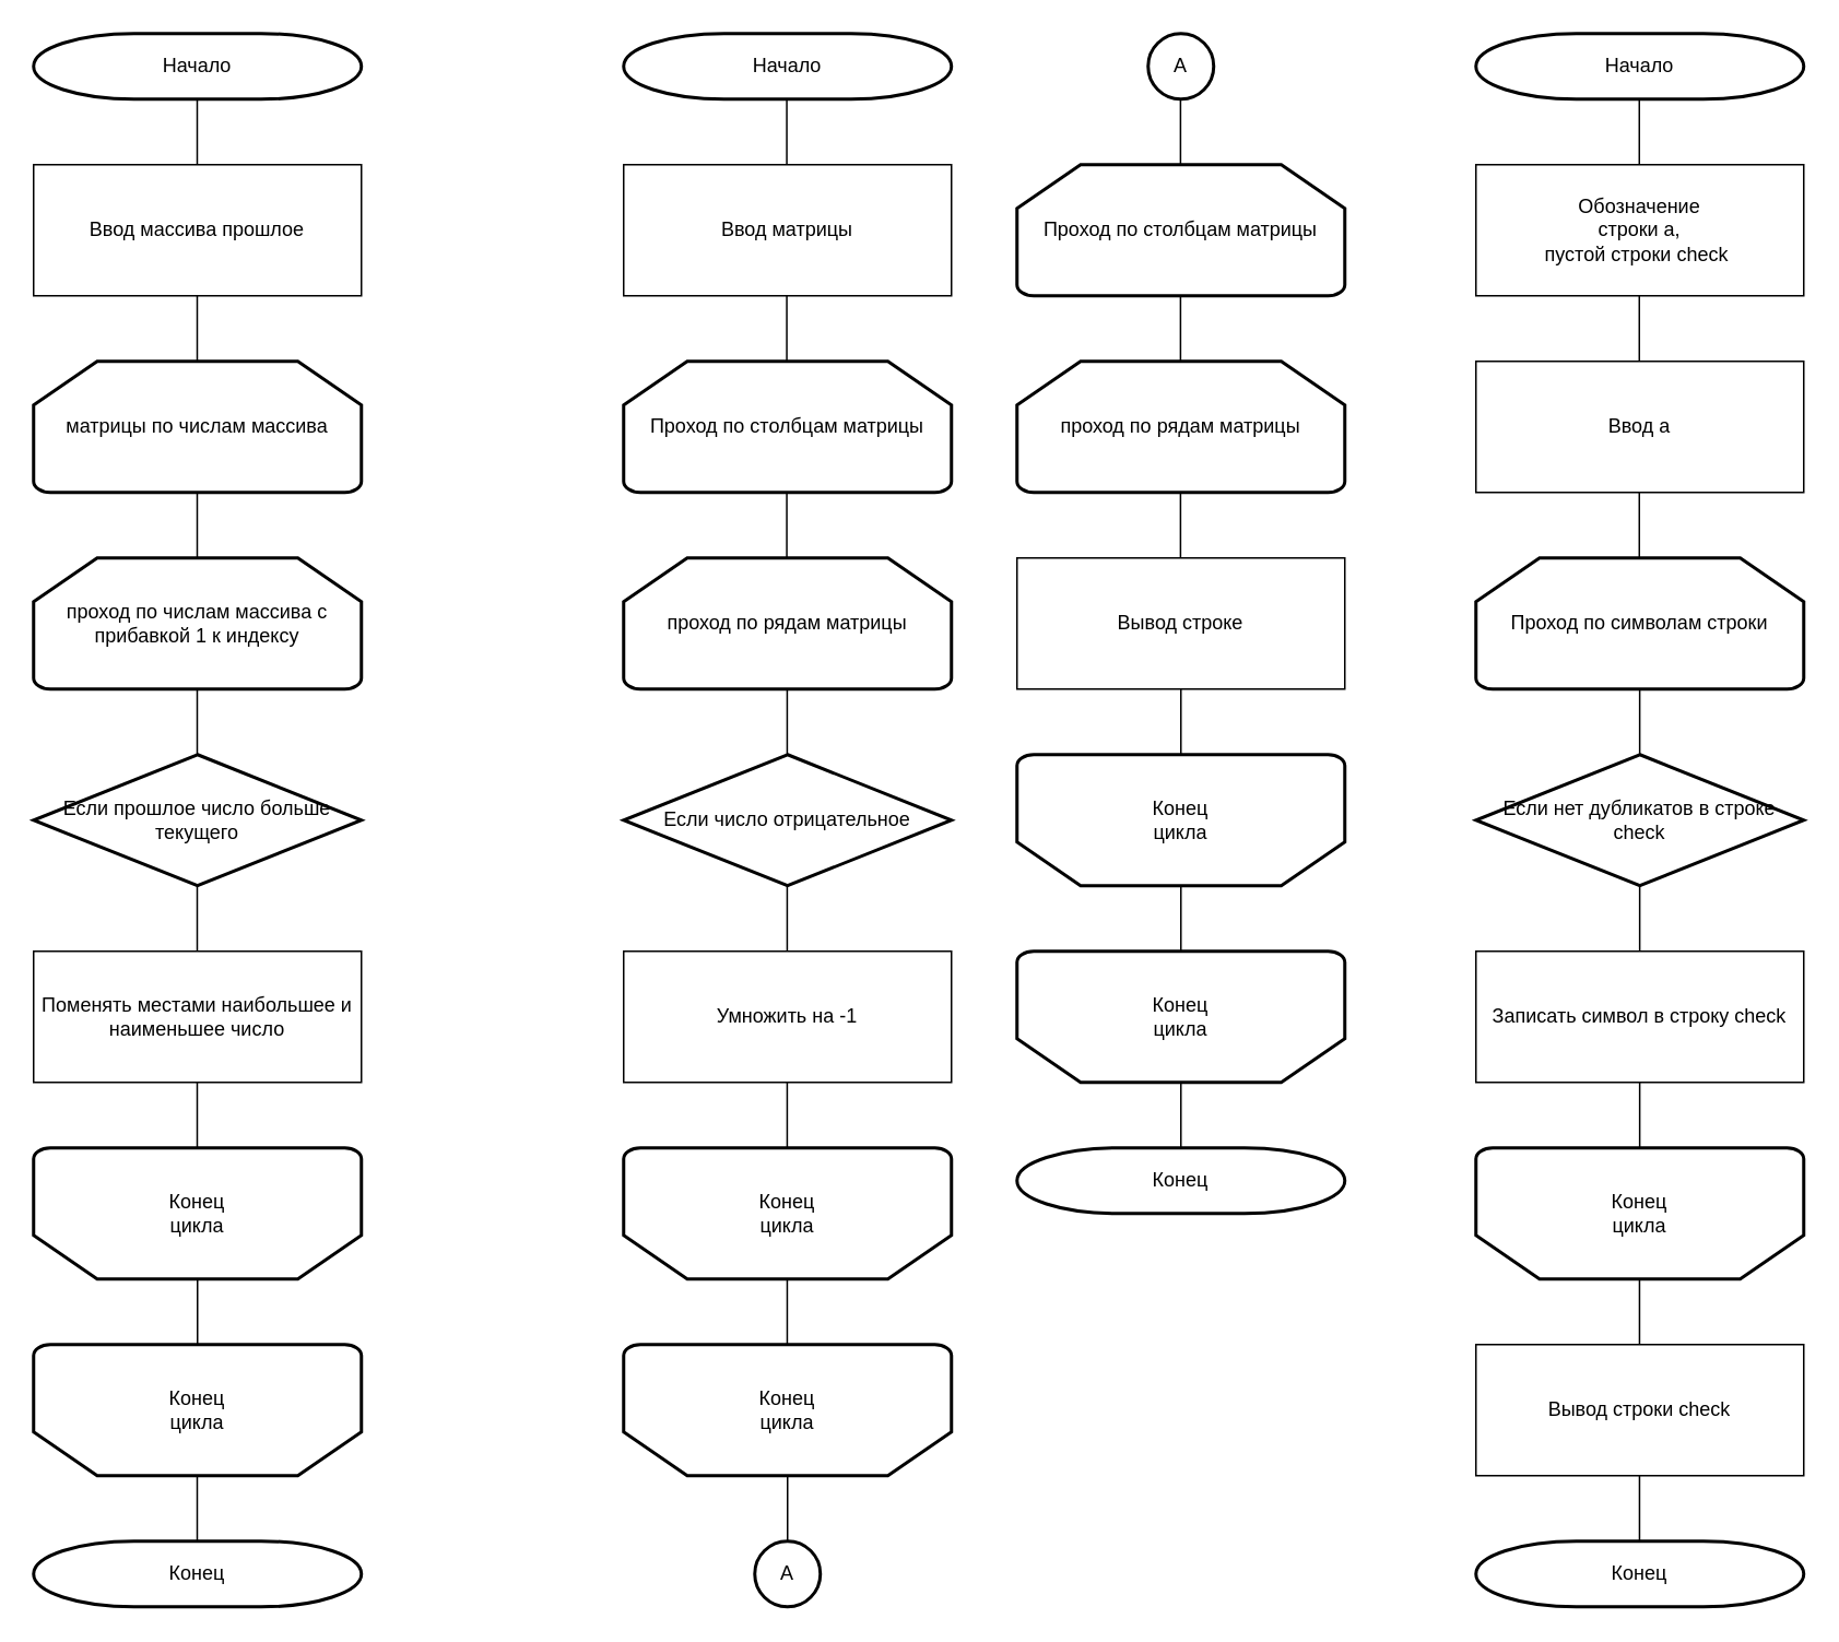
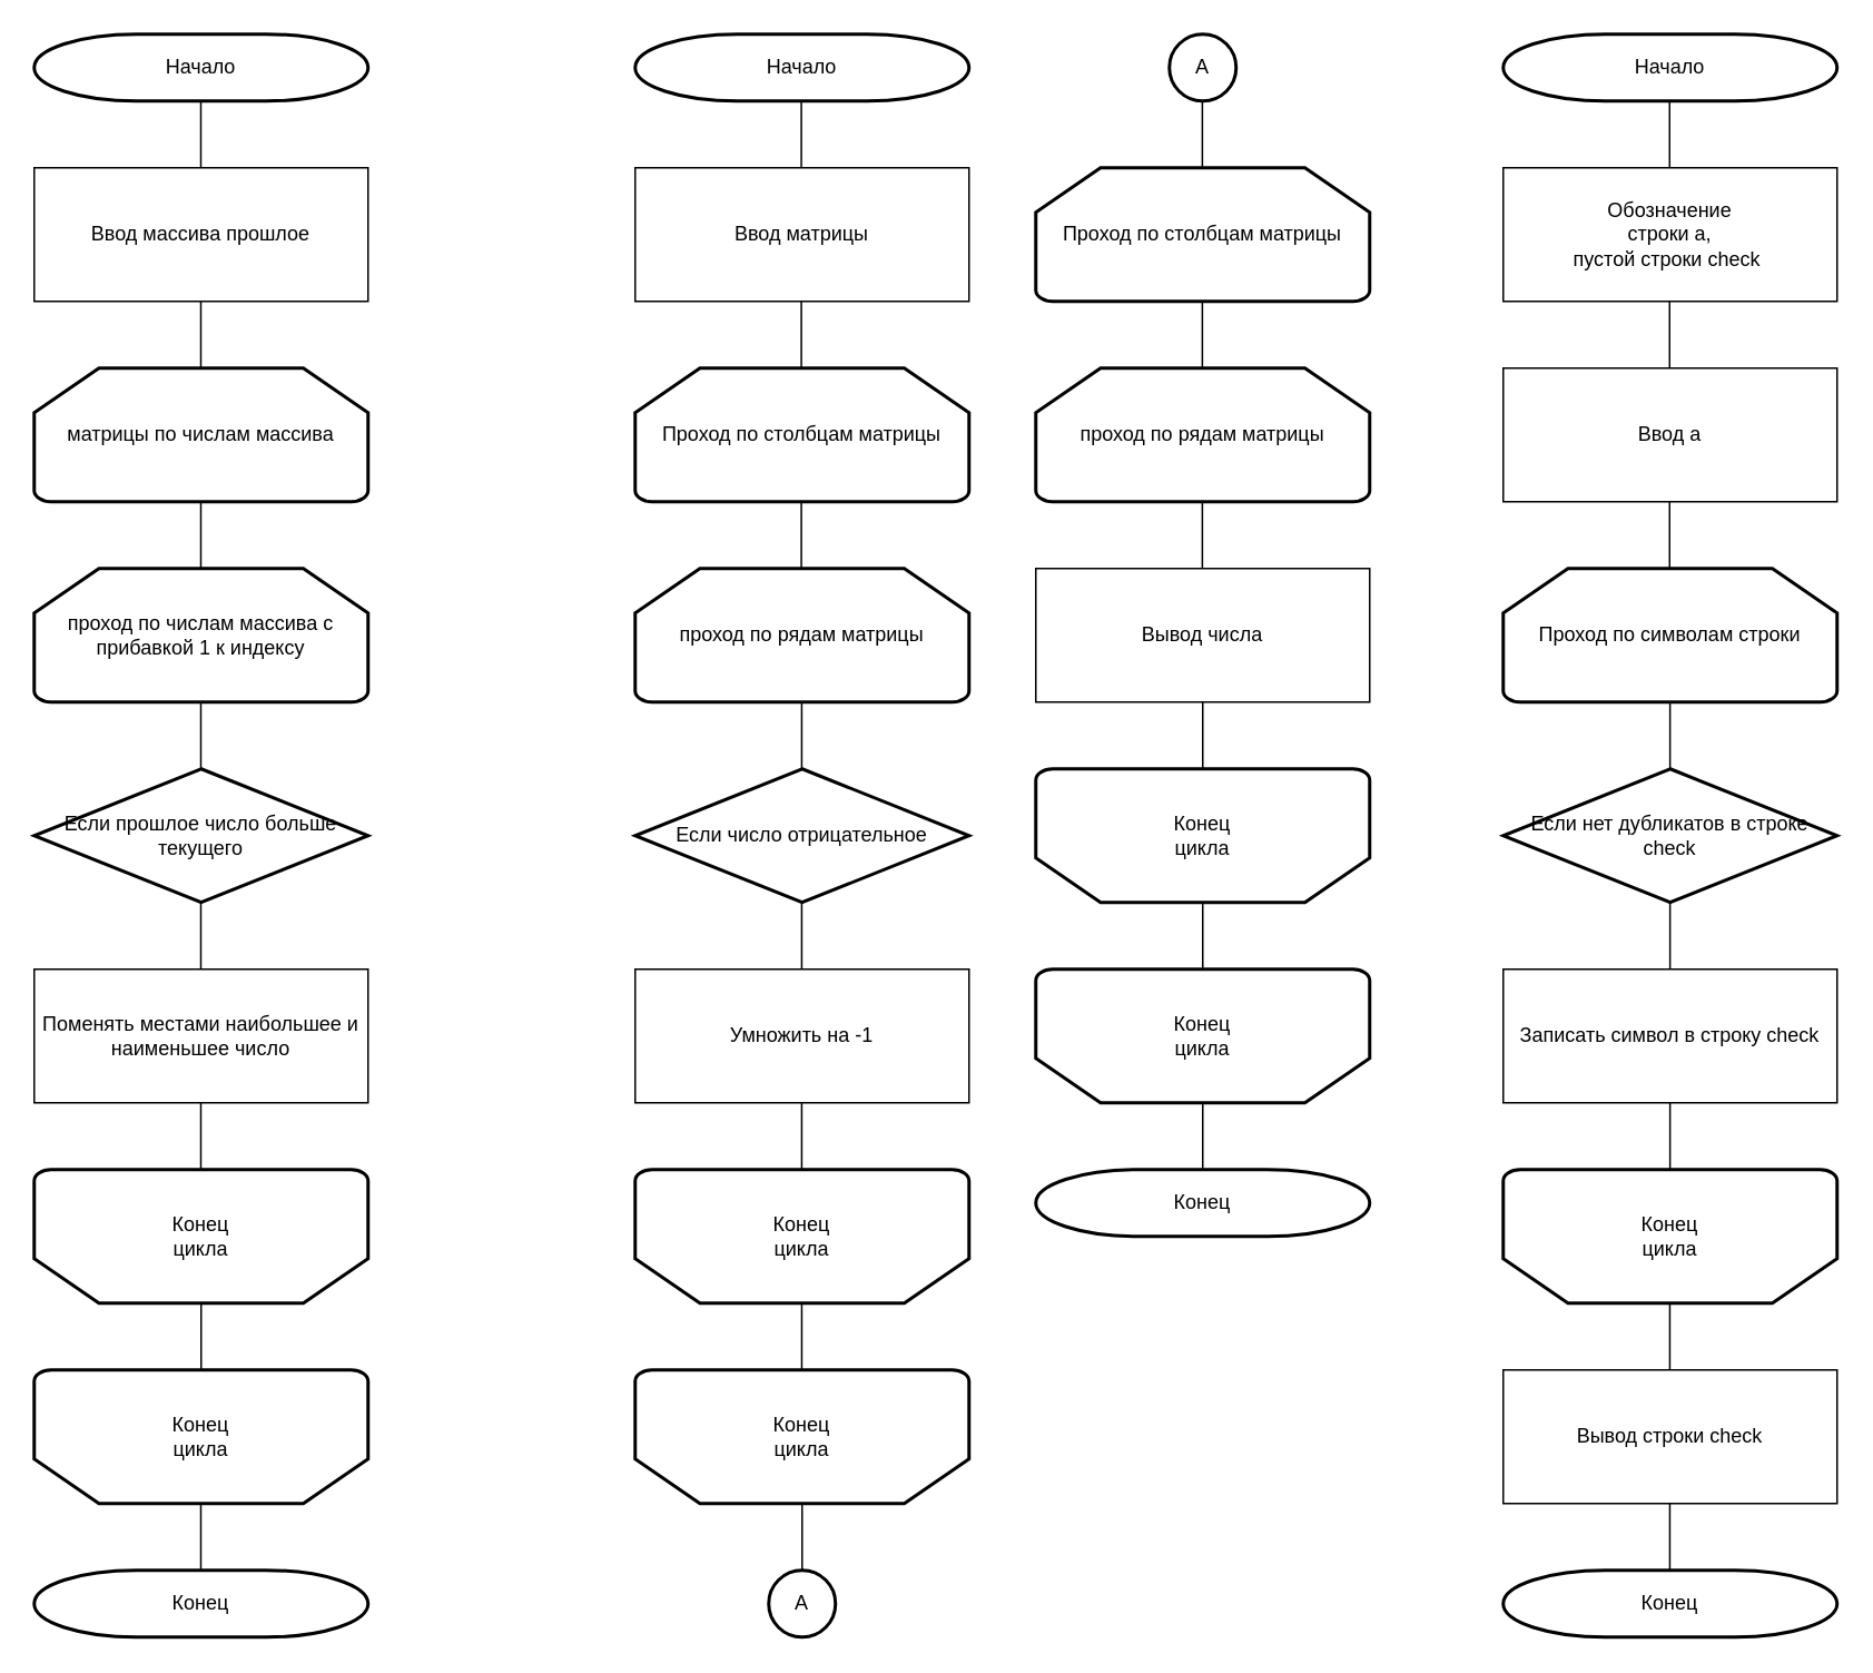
- <mxCell id="41" value="Вывод строке" style="rounded=0;whiteSpace=wrap;html=1;" vertex="1" parent="1"><mxGeometry x="620" y="340" width="200" height="80" as="geometry" /></mxCell>
+ <mxCell id="41" value="Вывод числа" style="rounded=0;whiteSpace=wrap;html=1;" vertex="1" parent="1"><mxGeometry x="620" y="340" width="200" height="80" as="geometry" /></mxCell>
